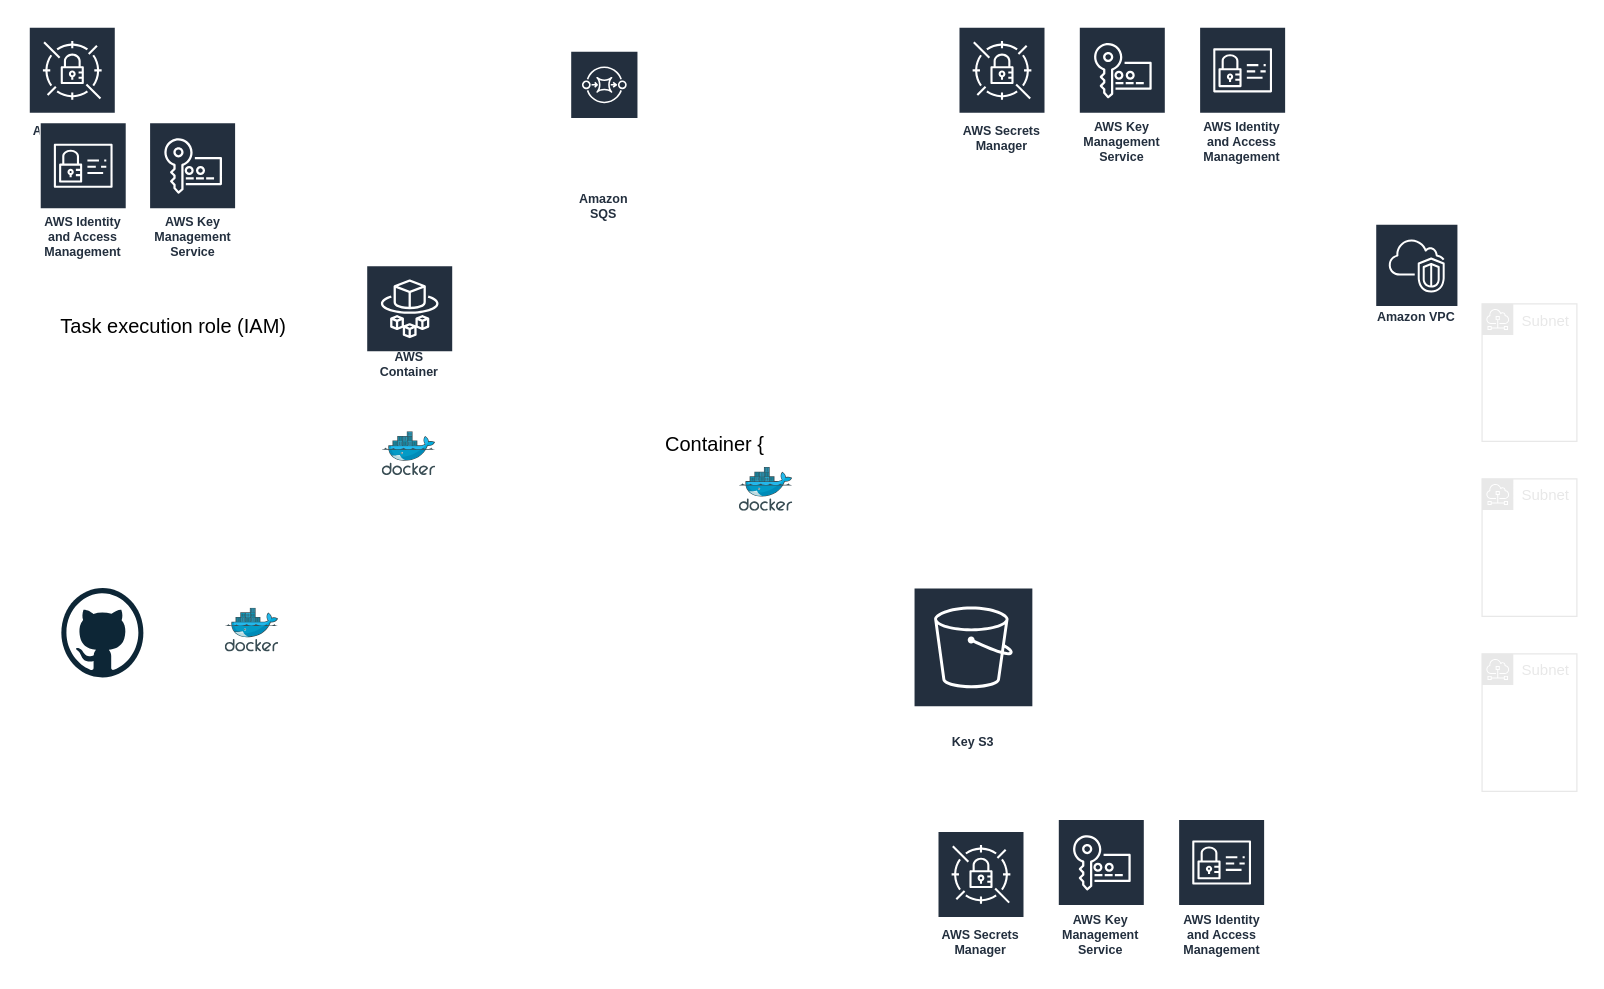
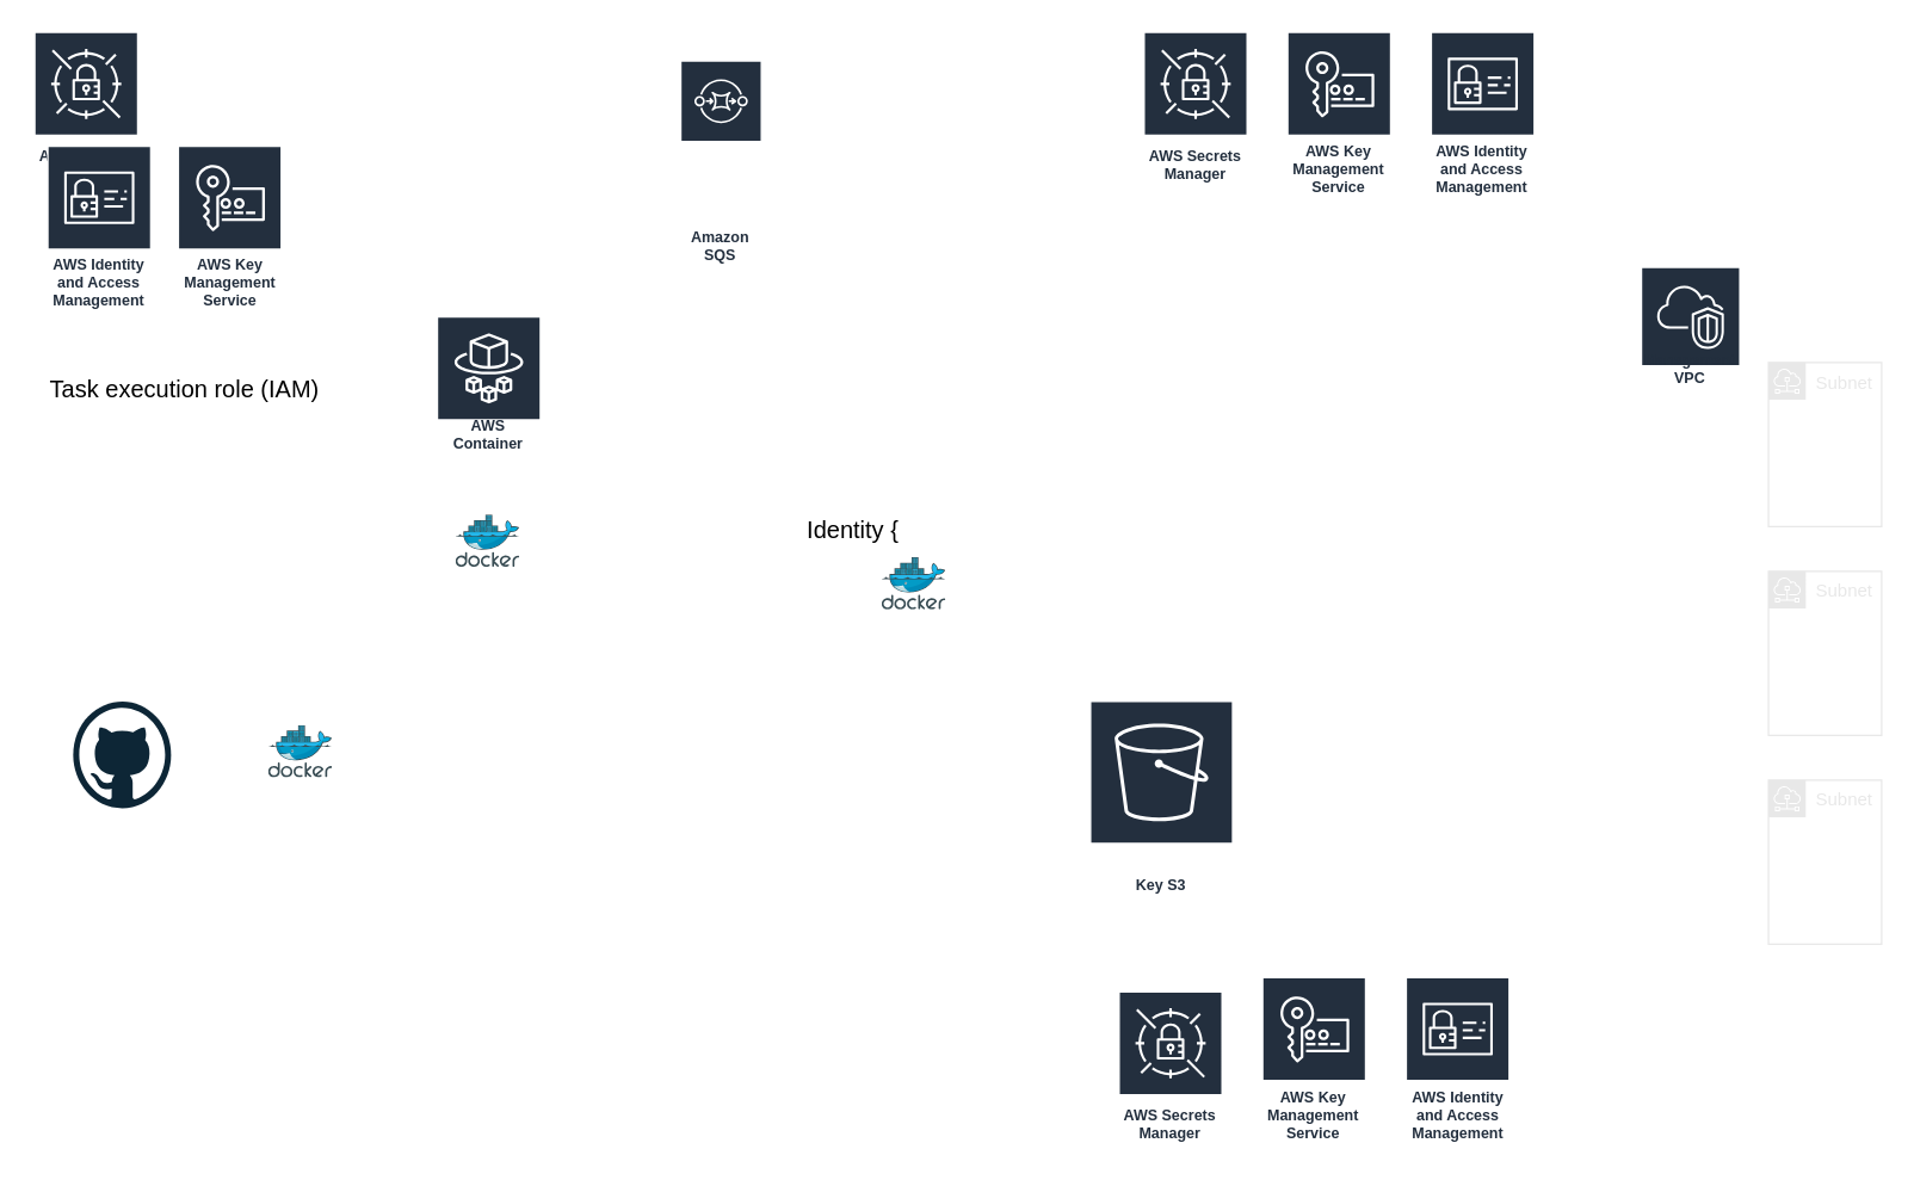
- <mxCell id="27" value="Amazon VPC" style="sketch=0;outlineConnect=0;fontColor=#232F3E;gradientColor=none;strokeColor=#ffffff;fillColor=#232F3E;dashed=0;verticalLabelPosition=middle;verticalAlign=bottom;align=center;html=1;whiteSpace=wrap;fontSize=10;fontStyle=1;spacing=3;shape=mxgraph.aws4.productIcon;prIcon=mxgraph.aws4.vpc;" vertex="1" parent="26"><mxGeometry width="66.946" height="84.639" as="geometry" /></mxCell>
+ <mxCell id="27" value="Management VPC" style="sketch=0;outlineConnect=0;fontColor=#232F3E;gradientColor=none;strokeColor=#ffffff;fillColor=#232F3E;dashed=0;verticalLabelPosition=middle;verticalAlign=bottom;align=center;html=1;whiteSpace=wrap;fontSize=10;fontStyle=1;spacing=3;shape=mxgraph.aws4.productIcon;prIcon=mxgraph.aws4.vpc;" vertex="1" parent="26"><mxGeometry width="66.946" height="84.639" as="geometry" /></mxCell>
- <mxCell id="2" value="Task execution role (IAM)" style="text;html=1;align=center;verticalAlign=middle;resizable=0;points=[];autosize=1;strokeColor=none;fillColor=none;fontSize=16;" vertex="1" parent="1"><mxGeometry x="35.57" y="240.031" width="204.724" height="39.37" as="geometry" /></mxCell>
+ <mxCell id="2" value="Task execution role (IAM)" style="text;html=1;align=center;verticalAlign=middle;resizable=0;points=[];autosize=1;strokeColor=none;fillColor=none;fontSize=16;" vertex="1" parent="1"><mxGeometry x="20.57" y="240.031" width="204.724" height="39.37" as="geometry" /></mxCell>
- <mxCell id="4" value="Container {" style="text;html=1;align=center;verticalAlign=middle;resizable=0;points=[];autosize=1;strokeColor=none;fillColor=none;fontSize=16;" vertex="1" parent="1"><mxGeometry x="521.005" y="340.142" width="100" height="30" as="geometry" /></mxCell>
+ <mxCell id="4" value="Identity {" style="text;html=1;align=center;verticalAlign=middle;resizable=0;points=[];autosize=1;strokeColor=none;fillColor=none;fontSize=16;" vertex="1" parent="1"><mxGeometry x="521.005" y="340.142" width="100" height="30" as="geometry" /></mxCell>
